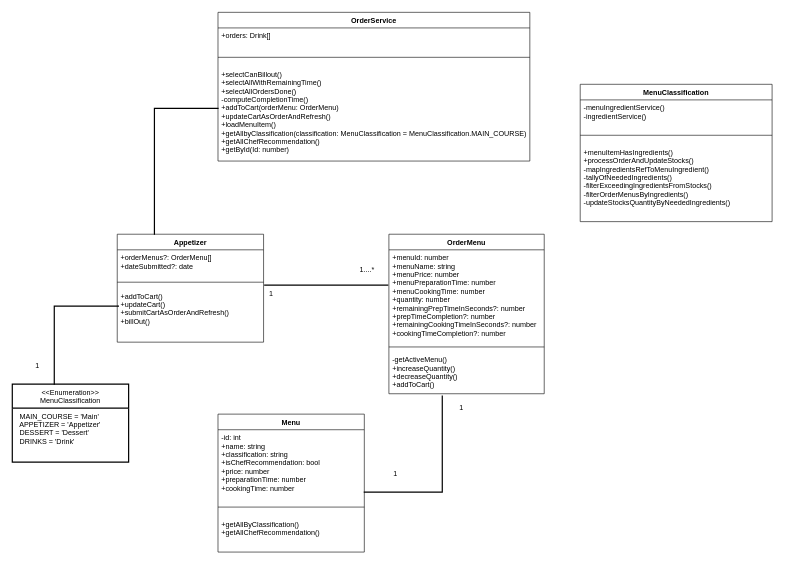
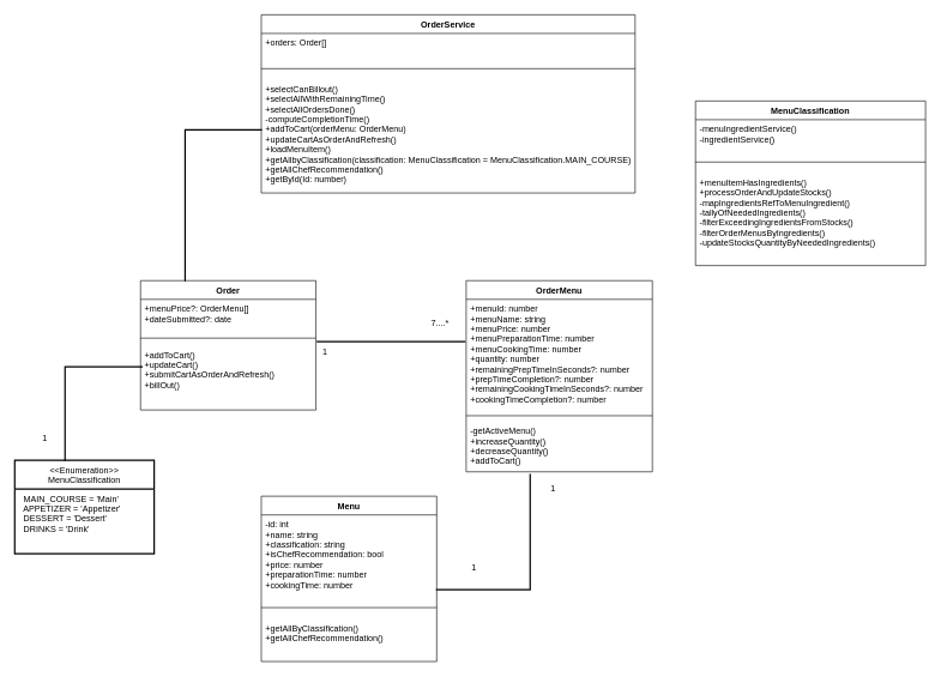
- <mxCell id="29" value="+orders: Drink[]" style="text;strokeColor=none;fillColor=none;align=left;verticalAlign=top;spacingLeft=4;spacingRight=4;overflow=hidden;rotatable=0;points=[[0,0.5],[1,0.5]];portConstraint=eastwest;" vertex="1" parent="28"><mxGeometry y="26" width="520" height="34" as="geometry" /></mxCell>
+ <mxCell id="29" value="+orders: Order[]" style="text;strokeColor=none;fillColor=none;align=left;verticalAlign=top;spacingLeft=4;spacingRight=4;overflow=hidden;rotatable=0;points=[[0,0.5],[1,0.5]];portConstraint=eastwest;" vertex="1" parent="28"><mxGeometry y="26" width="520" height="34" as="geometry" /></mxCell>
- <mxCell id="2" value="Appetizer&#10;" style="swimlane;fontStyle=1;align=center;verticalAlign=top;childLayout=stackLayout;horizontal=1;startSize=26;horizontalStack=0;resizeParent=1;resizeParentMax=0;resizeLast=0;collapsible=1;marginBottom=0;" parent="1" vertex="1"><mxGeometry x="195" y="390" width="244" height="180" as="geometry" /></mxCell>
+ <mxCell id="2" value="Order&#10;" style="swimlane;fontStyle=1;align=center;verticalAlign=top;childLayout=stackLayout;horizontal=1;startSize=26;horizontalStack=0;resizeParent=1;resizeParentMax=0;resizeLast=0;collapsible=1;marginBottom=0;" parent="1" vertex="1"><mxGeometry x="195" y="390" width="244" height="180" as="geometry" /></mxCell>
- <mxCell id="3" value="+orderMenus?: OrderMenu[]&#10;+dateSubmitted?: date" style="text;strokeColor=none;fillColor=none;align=left;verticalAlign=top;spacingLeft=4;spacingRight=4;overflow=hidden;rotatable=0;points=[[0,0.5],[1,0.5]];portConstraint=eastwest;" parent="2" vertex="1"><mxGeometry y="26" width="244" height="44" as="geometry" /></mxCell>
+ <mxCell id="3" value="+menuPrice?: OrderMenu[]&#10;+dateSubmitted?: date" style="text;strokeColor=none;fillColor=none;align=left;verticalAlign=top;spacingLeft=4;spacingRight=4;overflow=hidden;rotatable=0;points=[[0,0.5],[1,0.5]];portConstraint=eastwest;" parent="2" vertex="1"><mxGeometry y="26" width="244" height="44" as="geometry" /></mxCell>
- <mxCell id="17" value="1....*" style="text;html=1;strokeColor=none;fillColor=none;align=center;verticalAlign=middle;whiteSpace=wrap;rounded=0;" parent="1" vertex="1"><mxGeometry x="600" y="440" width="24" height="20" as="geometry" /></mxCell>
+ <mxCell id="17" value="7....*" style="text;html=1;strokeColor=none;fillColor=none;align=center;verticalAlign=middle;whiteSpace=wrap;rounded=0;" parent="1" vertex="1"><mxGeometry x="600" y="440" width="24" height="20" as="geometry" /></mxCell>
